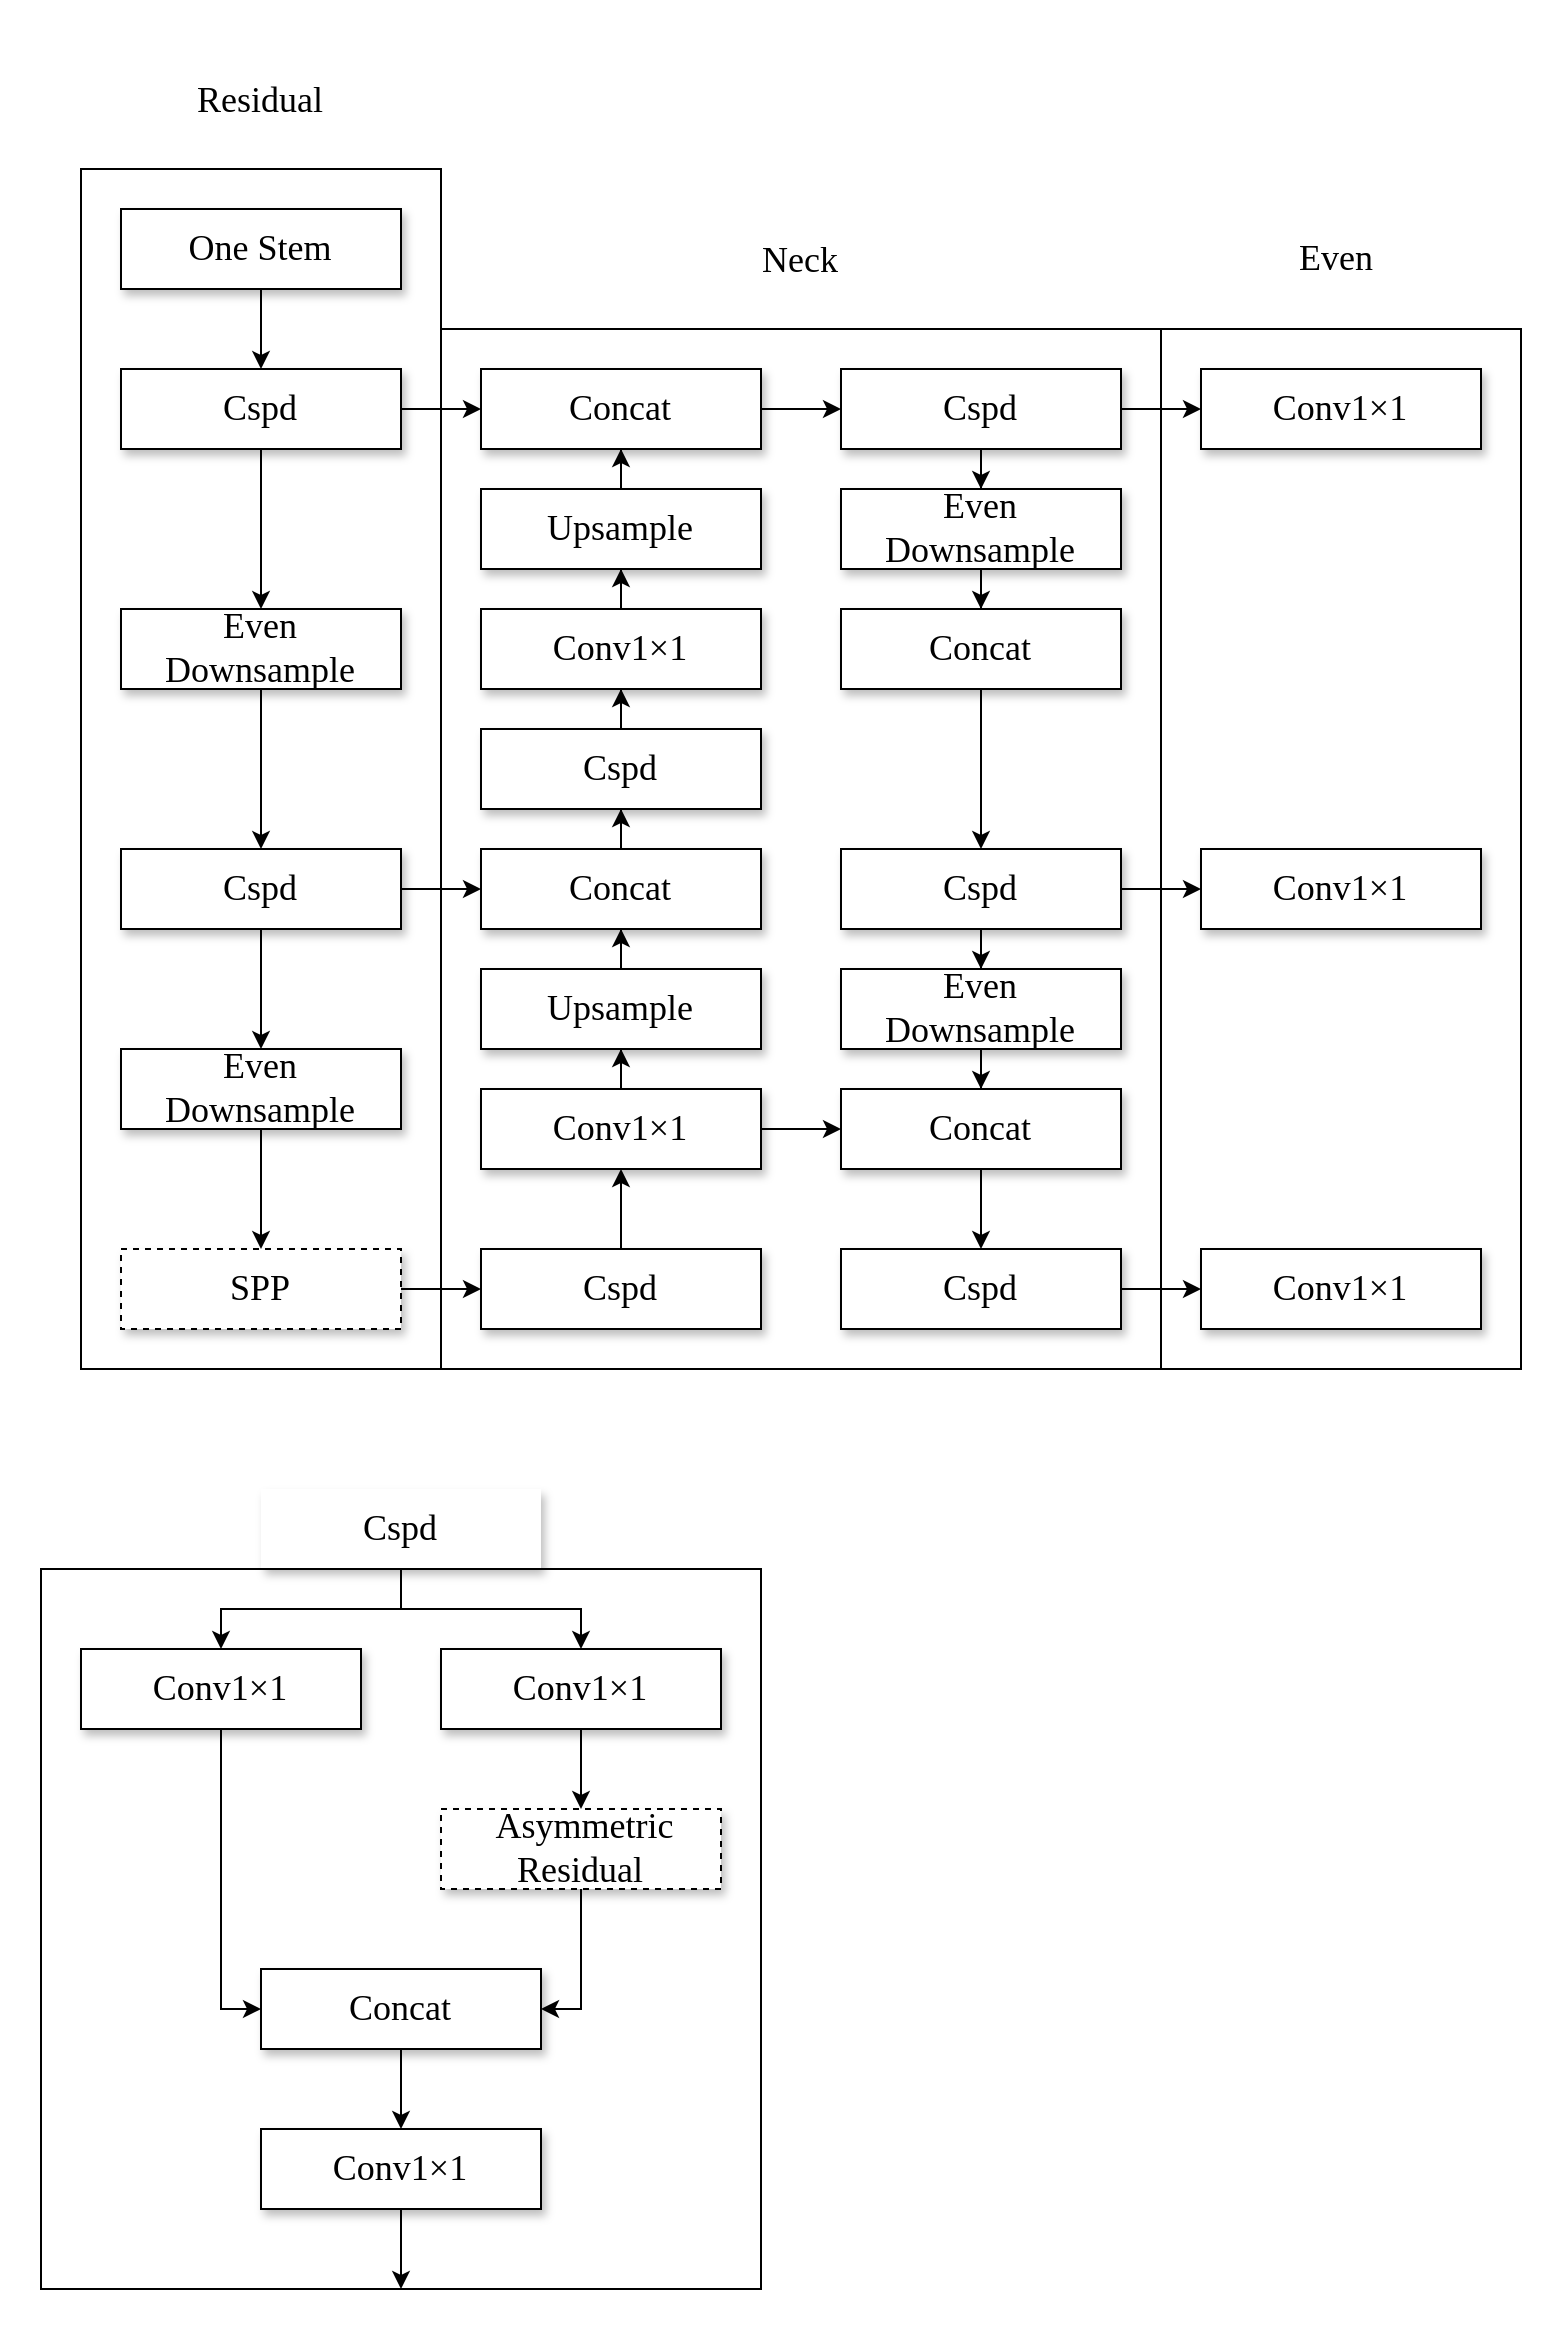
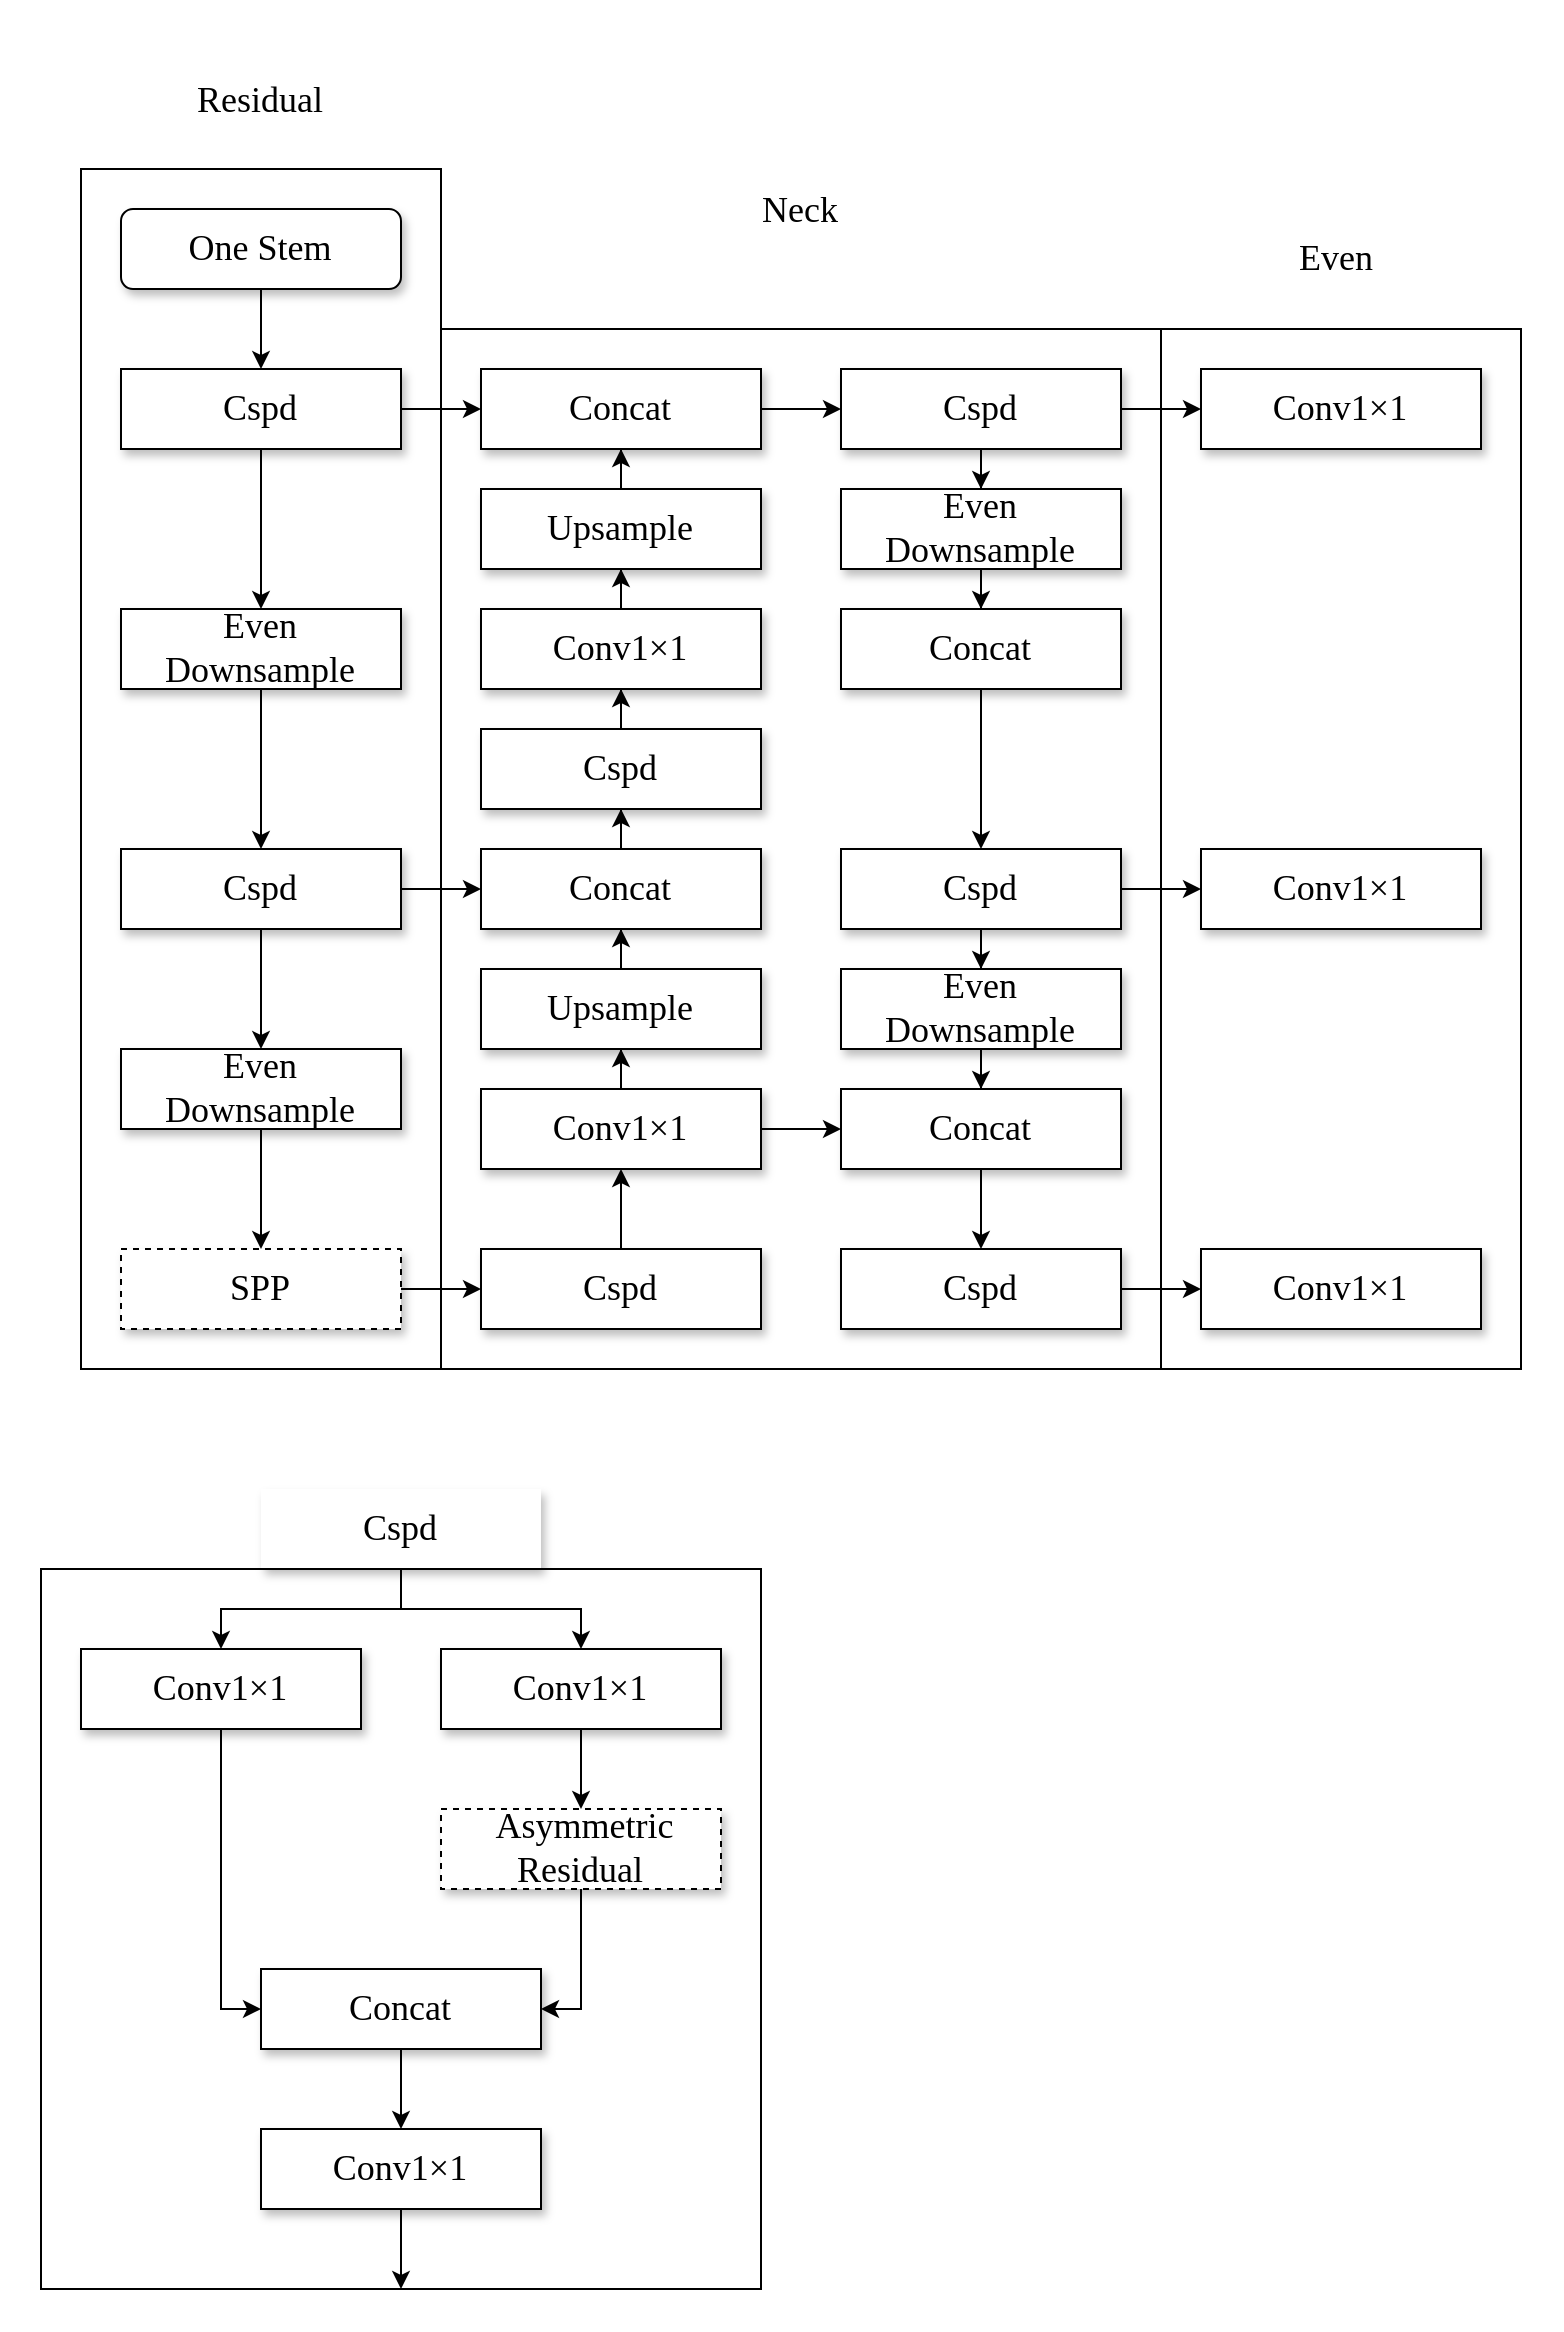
- <mxCell id="9" value="&lt;span style=&quot;font-size: 18px;&quot;&gt;One Stem&lt;/span&gt;" style="whiteSpace=wrap;html=1;rounded=0;shadow=1;labelBackgroundColor=none;strokeWidth=1;fontFamily=Verdana;fontSize=8;align=center;spacing=6;" vertex="1" parent="1"><mxGeometry x="60" y="104" width="140" height="40" as="geometry" /></mxCell>
+ <mxCell id="9" value="&lt;span style=&quot;font-size: 18px;&quot;&gt;One Stem&lt;/span&gt;" style="whiteSpace=wrap;html=1;shadow=1;labelBackgroundColor=none;strokeWidth=1;fontFamily=Verdana;fontSize=8;align=center;spacing=6;rounded=1;" vertex="1" parent="1"><mxGeometry x="60" y="104" width="140" height="40" as="geometry" /></mxCell>
- <mxCell id="57" value="&lt;span style=&quot;font-family: Verdana; font-size: 18px;&quot;&gt;Neck&lt;/span&gt;" style="rounded=0;whiteSpace=wrap;html=1;strokeColor=none;" vertex="1" parent="1"><mxGeometry x="340" y="100" width="120" height="60" as="geometry" /></mxCell>
+ <mxCell id="57" value="&lt;span style=&quot;font-family: Verdana; font-size: 18px;&quot;&gt;Neck&lt;/span&gt;" style="rounded=0;whiteSpace=wrap;html=1;strokeColor=none;" vertex="1" parent="1"><mxGeometry x="340" y="75" width="120" height="60" as="geometry" /></mxCell>
